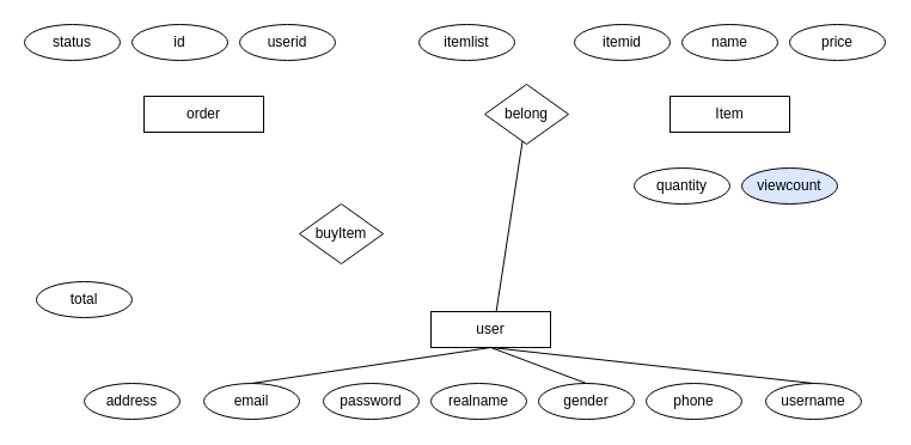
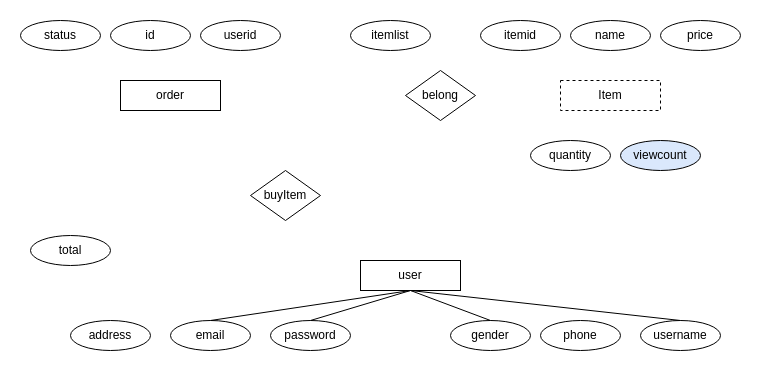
- <mxCell id="16" value="Item" style="rounded=0;whiteSpace=wrap;html=1;" vertex="1" parent="1"><mxGeometry x="560" y="80" width="100" height="30" as="geometry" /></mxCell>
+ <mxCell id="16" value="Item" style="rounded=0;whiteSpace=wrap;html=1;dashed=1;" vertex="1" parent="1"><mxGeometry x="560" y="80" width="100" height="30" as="geometry" /></mxCell>
- <mxCell id="9" value="" style="endArrow=none;html=1;rounded=0;exitX=0.5;exitY=1;exitDx=0;exitDy=0;" edge="1" parent="1" source="14" target="21"><mxGeometry width="50" height="50" relative="1" as="geometry"><mxPoint x="410" y="260" as="sourcePoint" /><mxPoint x="460" y="210" as="targetPoint" /></mxGeometry></mxCell>
+ <mxCell id="9" value="" style="endArrow=none;html=1;rounded=0;entryX=0.5;entryY=0;entryDx=0;entryDy=0;exitX=0.5;exitY=1;exitDx=0;exitDy=0;" edge="1" parent="1" source="14" target="6"><mxGeometry width="50" height="50" relative="1" as="geometry"><mxPoint x="410" y="260" as="sourcePoint" /><mxPoint x="460" y="210" as="targetPoint" /></mxGeometry></mxCell>
- <mxCell id="3" value="realname" style="ellipse;whiteSpace=wrap;html=1;" vertex="1" parent="1"><mxGeometry x="360" y="320" width="80" height="30" as="geometry" /></mxCell>
